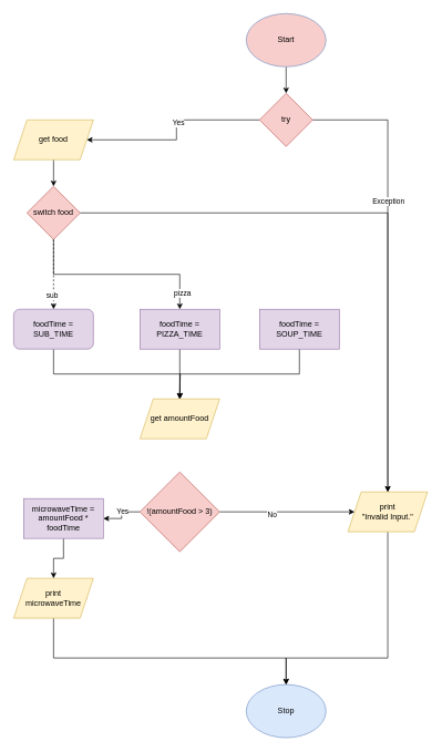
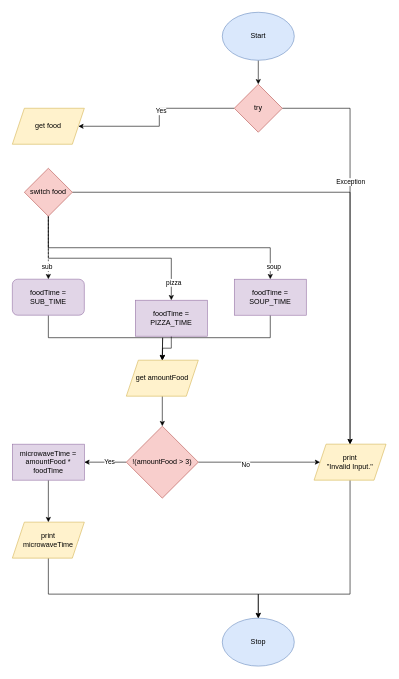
- <mxCell id="3" value="Start" style="ellipse;whiteSpace=wrap;html=1;fillColor=#f8cecc;strokeColor=#6c8ebf;" parent="1" vertex="1"><mxGeometry x="370" y="20" width="120" height="80" as="geometry" /></mxCell>
+ <mxCell id="3" value="Start" style="ellipse;whiteSpace=wrap;html=1;fillColor=#dae8fc;strokeColor=#6c8ebf;" parent="1" vertex="1"><mxGeometry x="370" y="20" width="120" height="80" as="geometry" /></mxCell>
- <mxCell id="10" style="edgeStyle=orthogonalEdgeStyle;rounded=0;html=1;exitX=0.5;exitY=1;exitDx=0;exitDy=0;entryX=0.5;entryY=0;entryDx=0;entryDy=0;" edge="1" parent="1" source="11" target="27"><mxGeometry relative="1" as="geometry" /></mxCell>
+ <mxCell id="24" style="edgeStyle=orthogonalEdgeStyle;rounded=0;html=1;exitX=0.5;exitY=1;exitDx=0;exitDy=0;" edge="1" parent="1" source="27" target="19"><mxGeometry relative="1" as="geometry" /></mxCell>
+ <mxCell id="25" value="soup" style="edgeLabel;html=1;align=center;verticalAlign=middle;resizable=0;points=[];" vertex="1" connectable="0" parent="24"><mxGeometry x="0.912" y="5" relative="1" as="geometry"><mxPoint as="offset" /></mxGeometry></mxCell>
- <mxCell id="17" value="foodTime = PIZZA_TIME" style="rounded=0;whiteSpace=wrap;html=1;fillColor=#e1d5e7;strokeColor=#9673a6;" parent="1" vertex="1"><mxGeometry x="210" y="465" width="120" height="60" as="geometry" /></mxCell>
+ <mxCell id="17" value="foodTime = PIZZA_TIME" style="rounded=0;whiteSpace=wrap;html=1;fillColor=#e1d5e7;strokeColor=#9673a6;" parent="1" vertex="1"><mxGeometry x="225" y="500" width="120" height="60" as="geometry" /></mxCell>
+ <mxCell id="32" style="edgeStyle=orthogonalEdgeStyle;rounded=0;html=1;exitX=0.5;exitY=1;exitDx=0;exitDy=0;entryX=0.5;entryY=0;entryDx=0;entryDy=0;" edge="1" parent="1" source="33" target="38"><mxGeometry relative="1" as="geometry" /></mxCell>
- <mxCell id="31" value="microwaveTime = amountFood * foodTime" style="rounded=0;whiteSpace=wrap;html=1;fillColor=#e1d5e7;strokeColor=#9673a6;" vertex="1" parent="1"><mxGeometry x="35" y="750" width="120" height="60" as="geometry" /></mxCell>
+ <mxCell id="31" value="microwaveTime = amountFood * foodTime" style="rounded=0;whiteSpace=wrap;html=1;fillColor=#e1d5e7;strokeColor=#9673a6;" vertex="1" parent="1"><mxGeometry x="20" y="740" width="120" height="60" as="geometry" /></mxCell>
